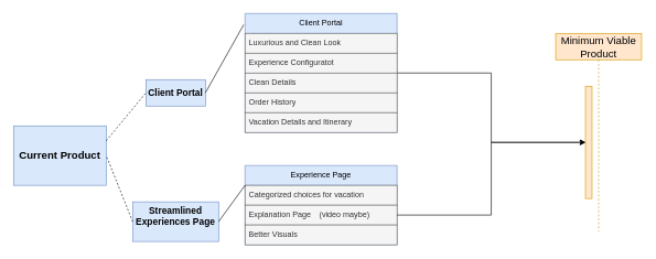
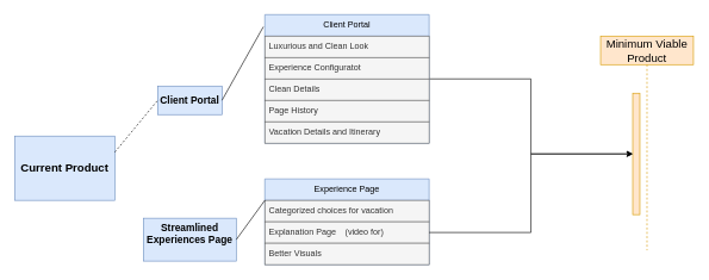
- <mxCell id="15" value="Order History" style="text;strokeColor=#666666;fillColor=#f5f5f5;align=left;verticalAlign=middle;spacingLeft=4;spacingRight=4;overflow=hidden;points=[[0,0.5],[1,0.5]];portConstraint=eastwest;rotatable=0;whiteSpace=wrap;html=1;fontColor=#333333;" vertex="1" parent="11"><mxGeometry y="120" width="230" height="30" as="geometry" /></mxCell>
+ <mxCell id="15" value="Page History" style="text;strokeColor=#666666;fillColor=#f5f5f5;align=left;verticalAlign=middle;spacingLeft=4;spacingRight=4;overflow=hidden;points=[[0,0.5],[1,0.5]];portConstraint=eastwest;rotatable=0;whiteSpace=wrap;html=1;fontColor=#333333;" vertex="1" parent="11"><mxGeometry y="120" width="230" height="30" as="geometry" /></mxCell>
- <mxCell id="9" value="" style="endArrow=none;dashed=1;html=1;rounded=0;entryX=1;entryY=0.5;entryDx=0;entryDy=0;exitX=0;exitY=0.5;exitDx=0;exitDy=0;" edge="1" parent="1" source="8" target="4"><mxGeometry width="50" height="50" relative="1" as="geometry"><mxPoint x="380" y="290" as="sourcePoint" /><mxPoint x="430" y="240" as="targetPoint" /></mxGeometry></mxCell>
- <mxCell id="19" value="Explanation Page&lt;span style=&quot;white-space: pre;&quot;&gt;&#09;&lt;/span&gt;(video maybe)" style="text;strokeColor=#666666;fillColor=#f5f5f5;align=left;verticalAlign=middle;spacingLeft=4;spacingRight=4;overflow=hidden;points=[[0,0.5],[1,0.5]];portConstraint=eastwest;rotatable=0;whiteSpace=wrap;html=1;fontColor=#333333;" vertex="1" parent="17"><mxGeometry y="60" width="230" height="30" as="geometry" /></mxCell>
+ <mxCell id="19" value="Explanation Page&lt;span style=&quot;white-space: pre;&quot;&gt;&#09;&lt;/span&gt;(video for)" style="text;strokeColor=#666666;fillColor=#f5f5f5;align=left;verticalAlign=middle;spacingLeft=4;spacingRight=4;overflow=hidden;points=[[0,0.5],[1,0.5]];portConstraint=eastwest;rotatable=0;whiteSpace=wrap;html=1;fontColor=#333333;" vertex="1" parent="17"><mxGeometry y="60" width="230" height="30" as="geometry" /></mxCell>
